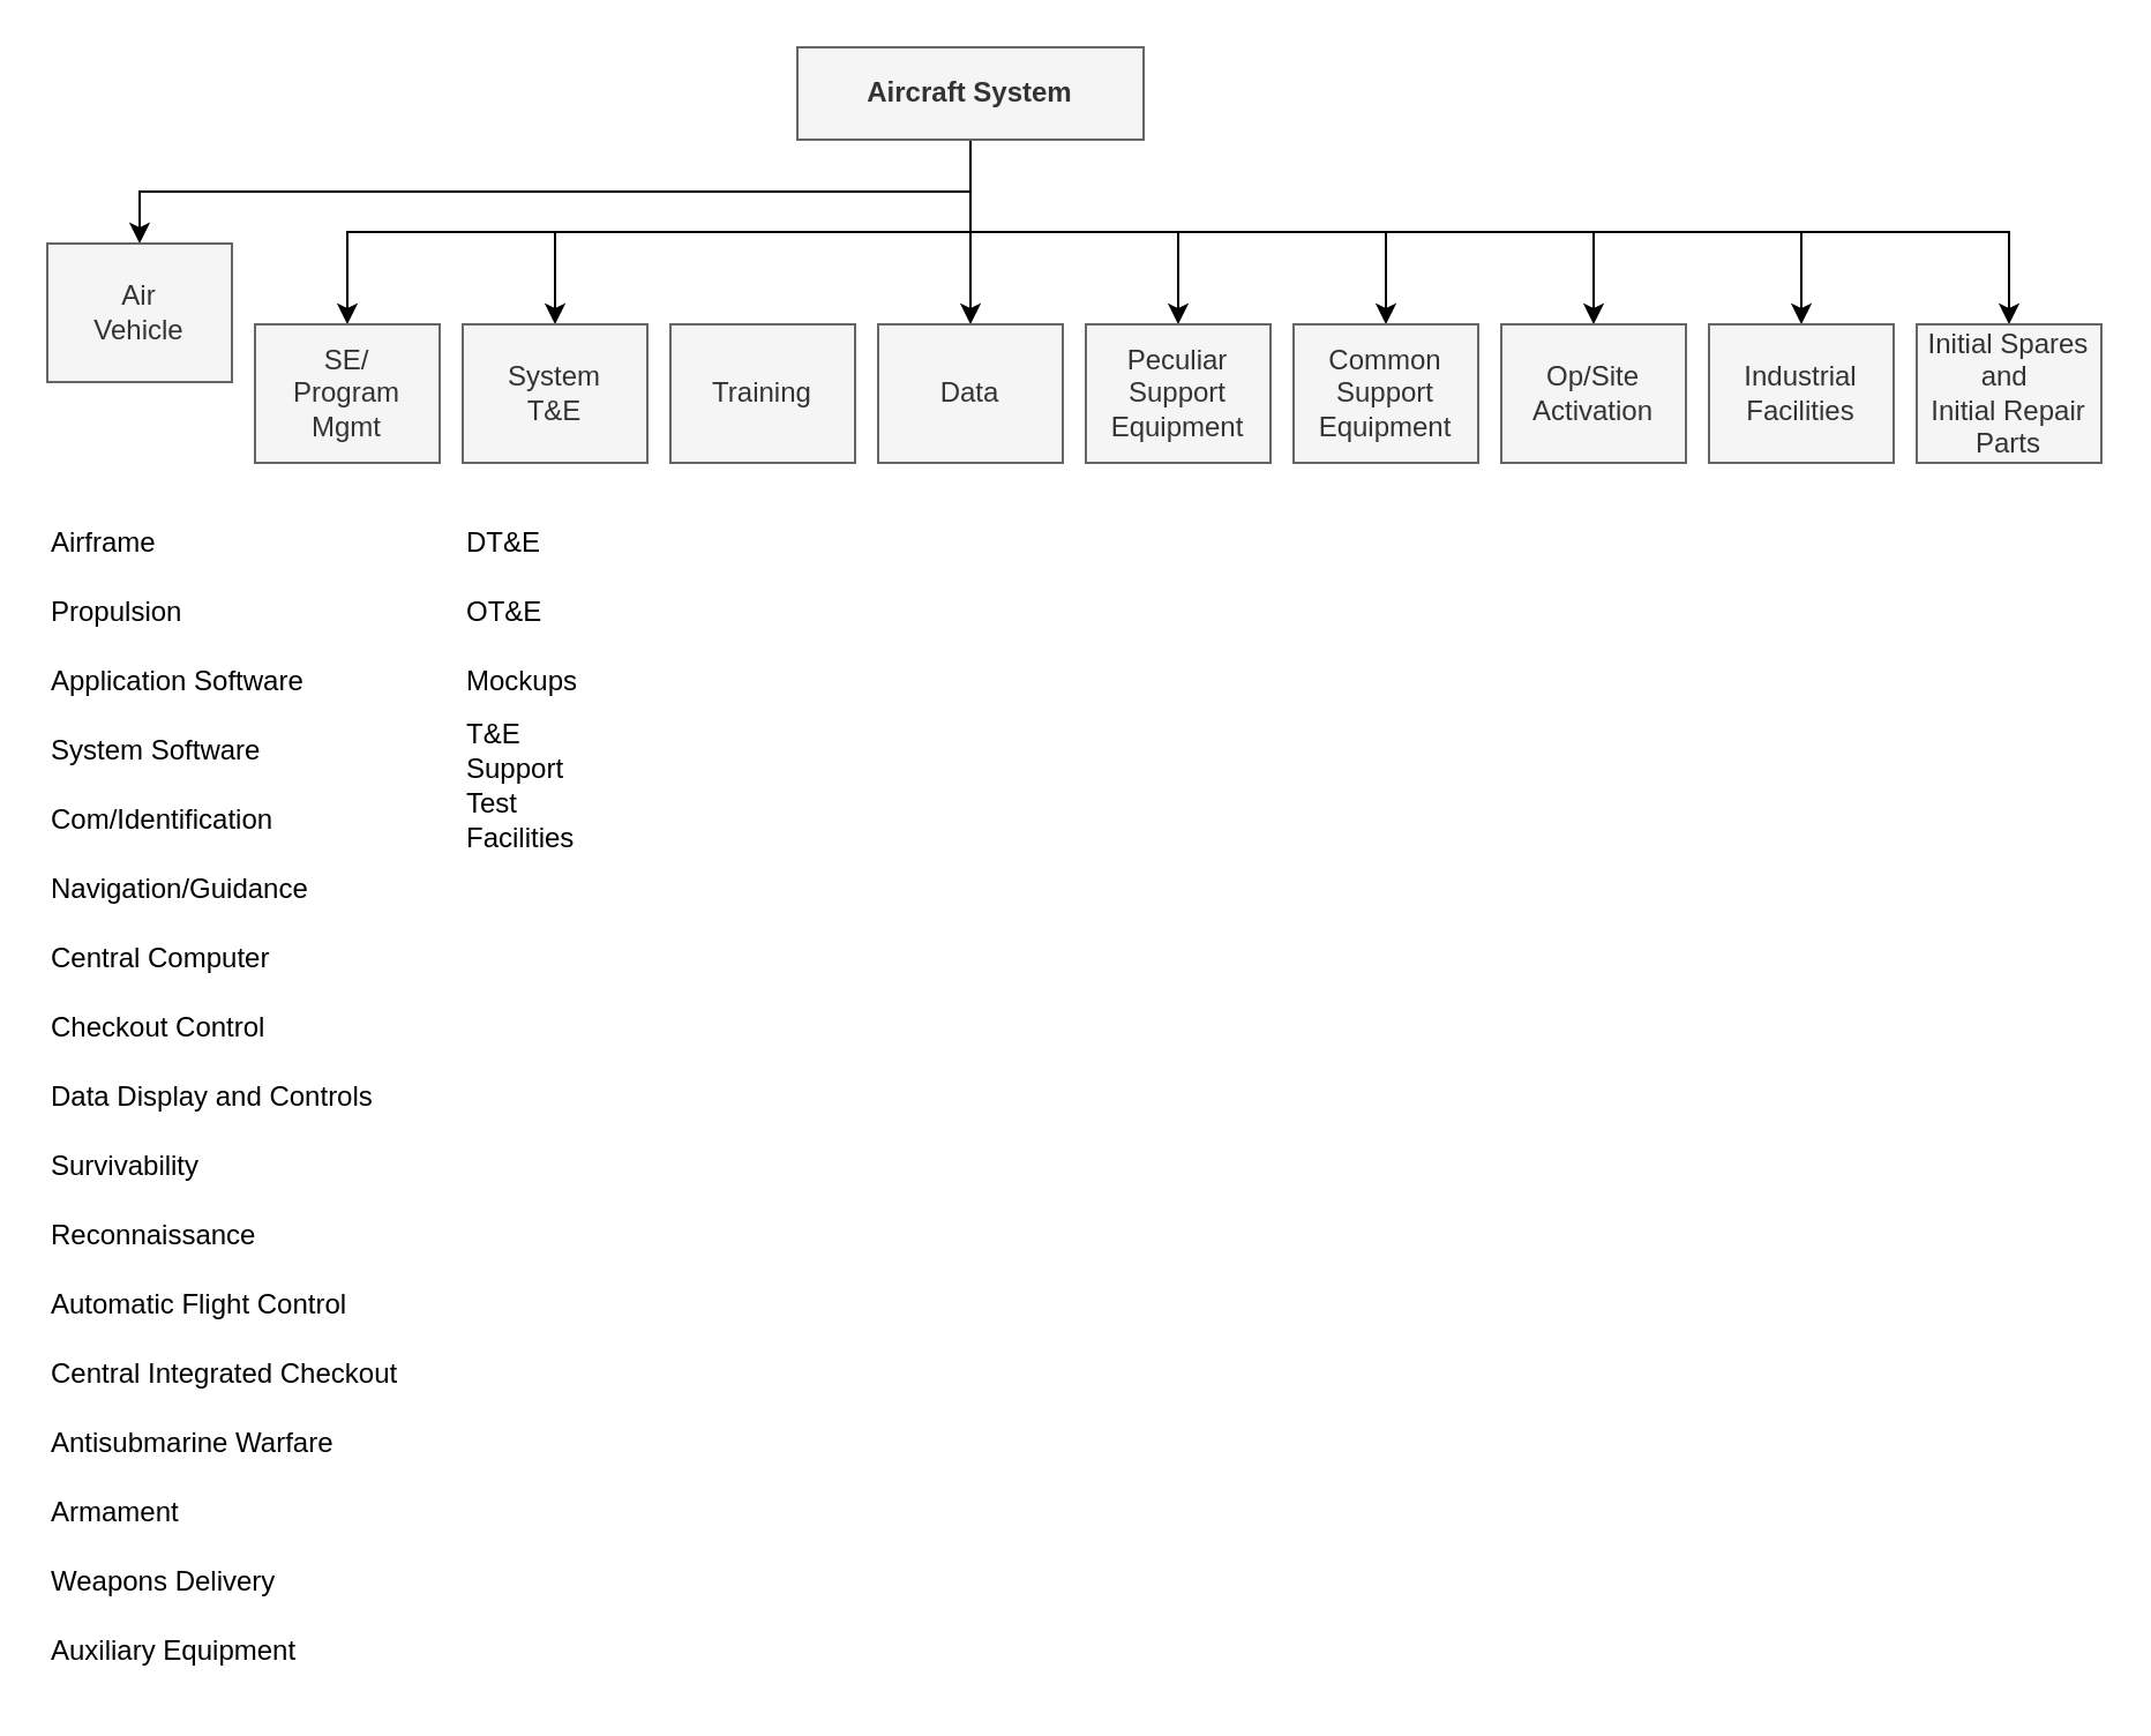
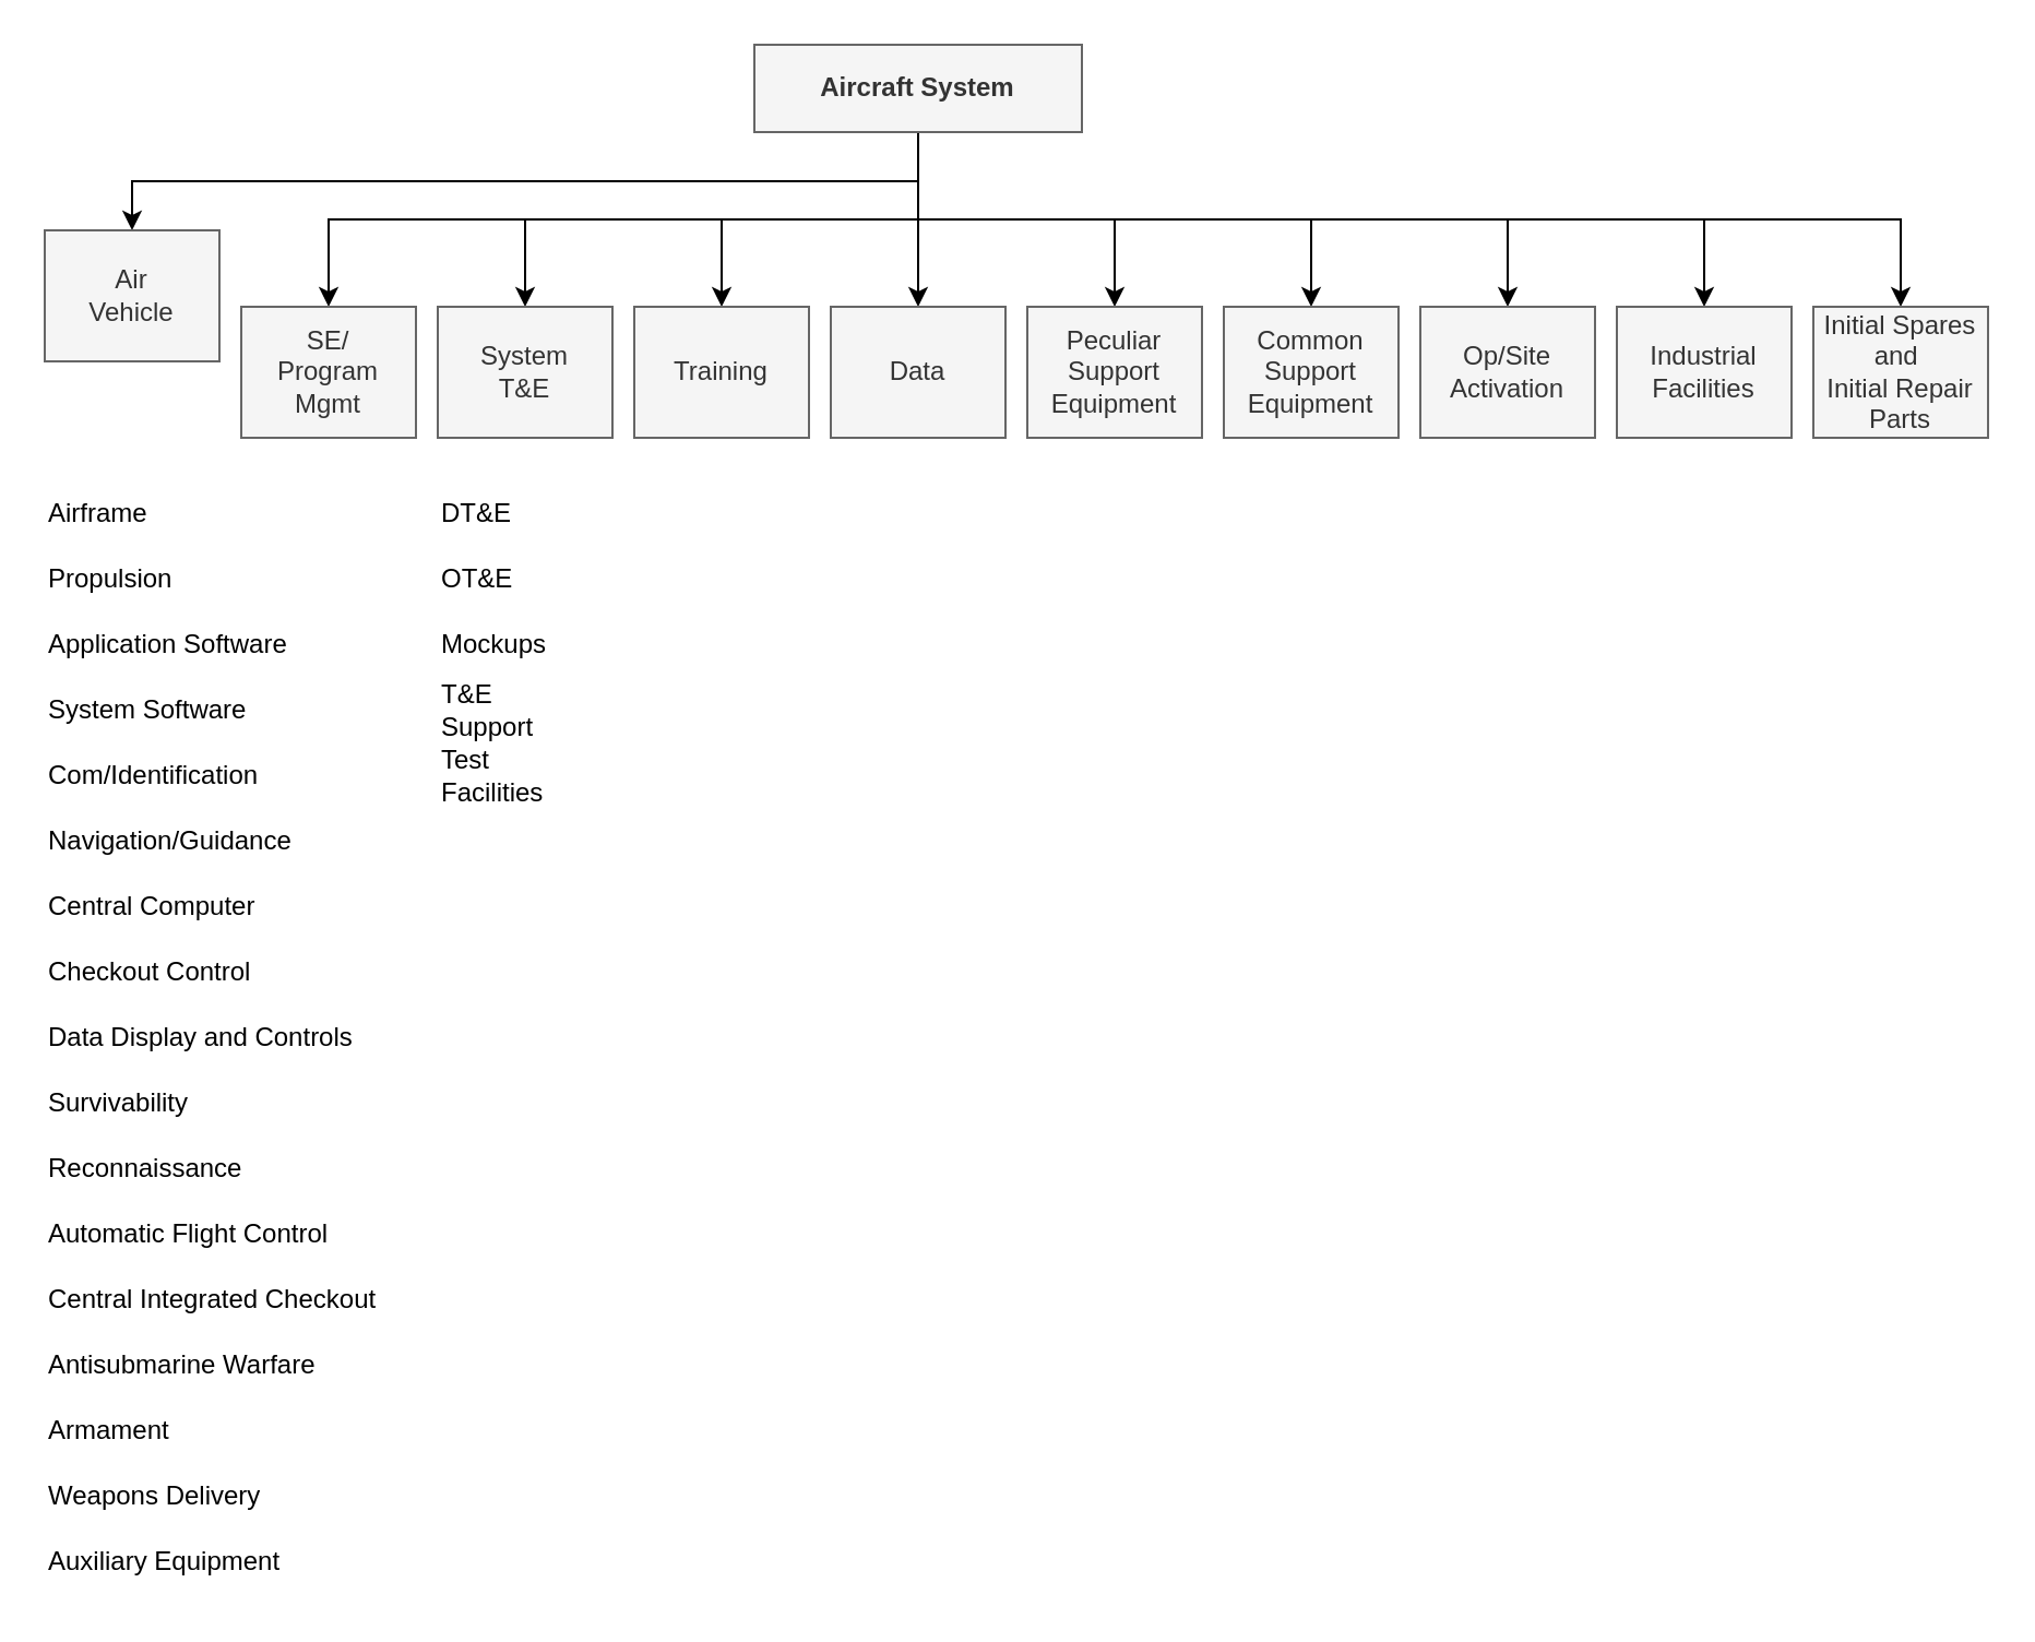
+ <mxCell id="5" style="edgeStyle=orthogonalEdgeStyle;rounded=0;orthogonalLoop=1;jettySize=auto;html=1;entryX=0.5;entryY=0;entryDx=0;entryDy=0;" parent="1" source="12" target="16" edge="1"><mxGeometry relative="1" as="geometry" /></mxCell>
